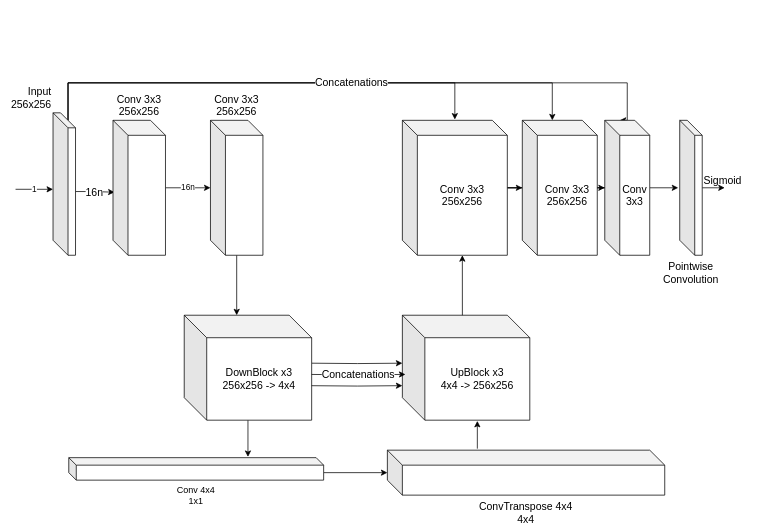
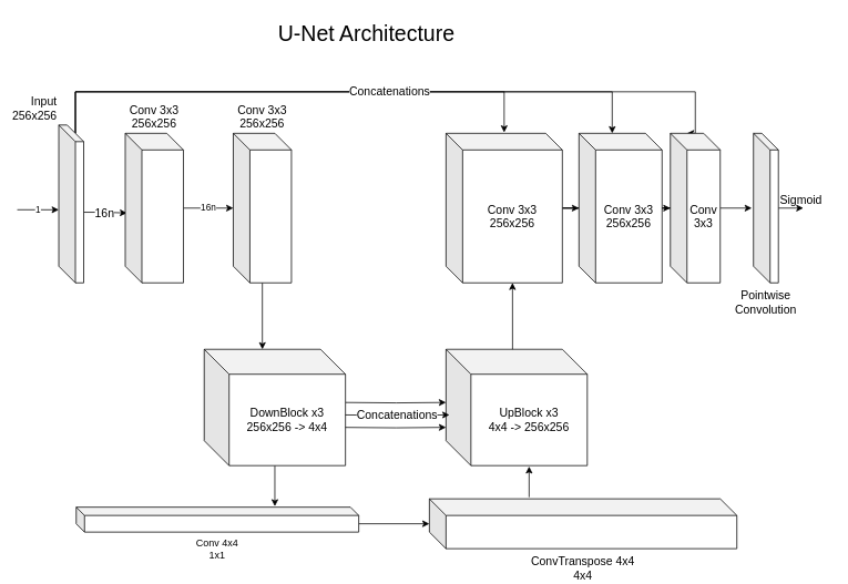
+ <mxCell id="32" value="U-Net Architecture" style="text;html=1;align=center;verticalAlign=middle;resizable=0;points=[];autosize=1;fontSize=26;" vertex="1" parent="1"><mxGeometry x="325" y="20" width="230" height="40" as="geometry" /></mxCell>
